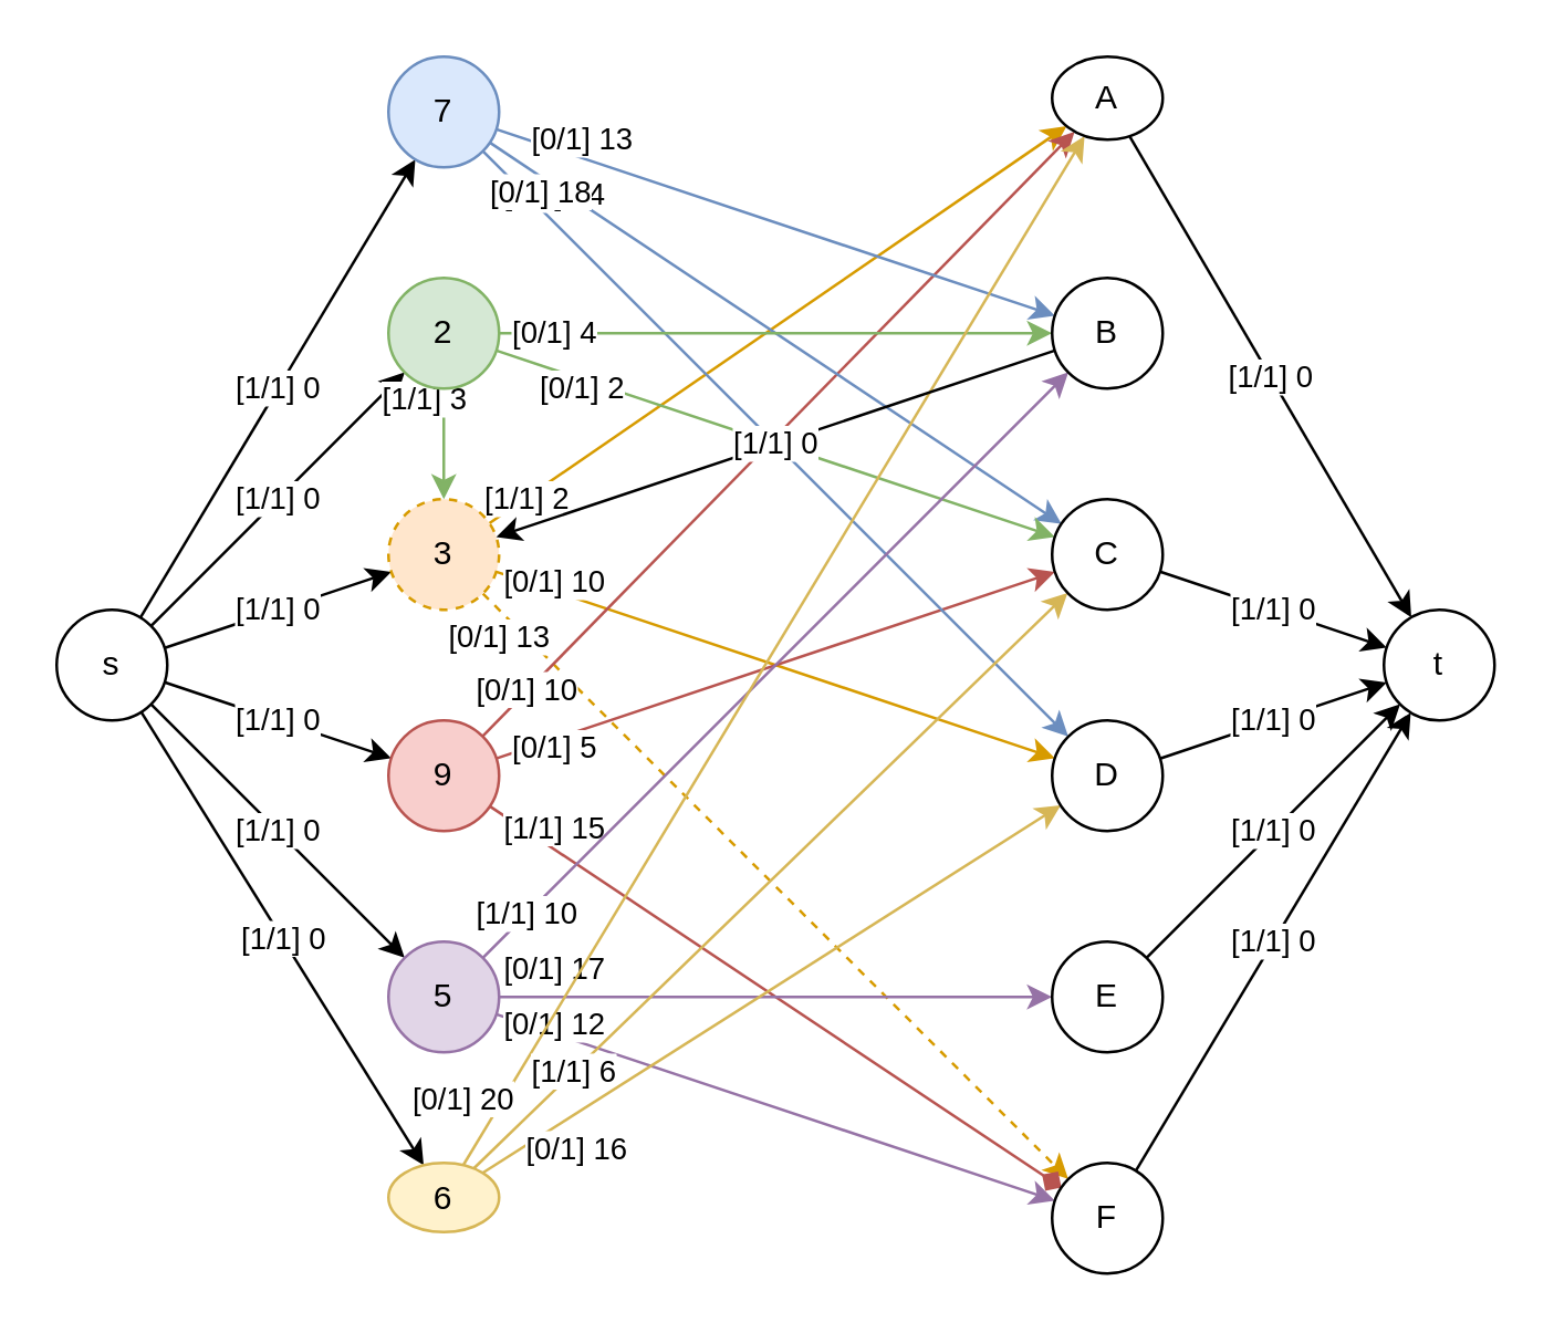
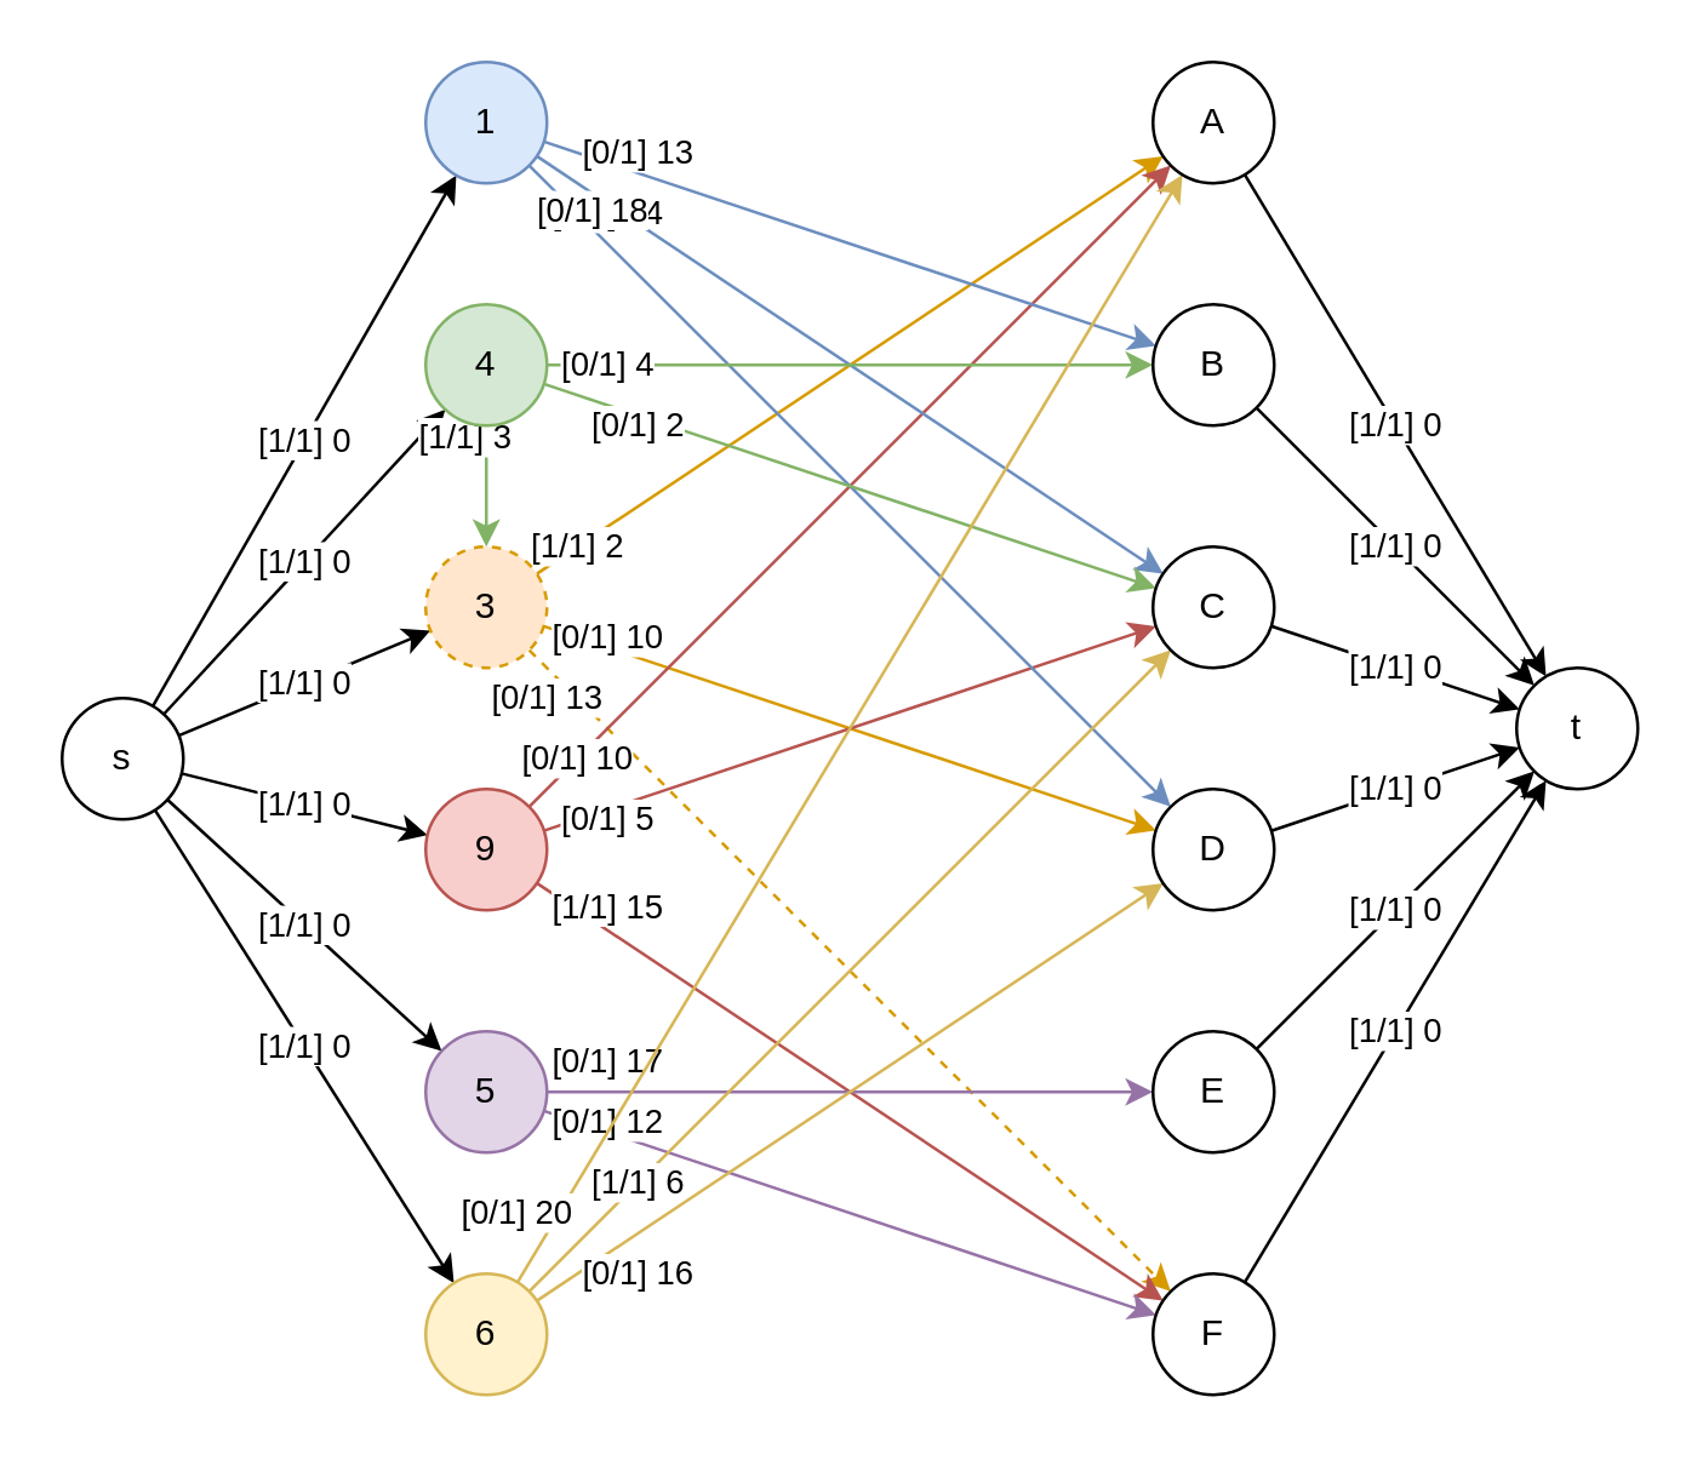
- <mxCell id="38" value="A" style="ellipse;whiteSpace=wrap;html=1;aspect=fixed;" parent="1" vertex="1"><mxGeometry x="380" y="20" width="40" height="30" as="geometry" /></mxCell>
+ <mxCell id="38" value="A" style="ellipse;whiteSpace=wrap;html=1;aspect=fixed;" parent="1" vertex="1"><mxGeometry x="380" y="20" width="40" height="40" as="geometry" /></mxCell>
- <mxCell id="20" value="7" style="ellipse;whiteSpace=wrap;html=1;aspect=fixed;fillColor=#dae8fc;strokeColor=#6c8ebf;" parent="1" vertex="1"><mxGeometry x="140" y="20" width="40" height="40" as="geometry" /></mxCell>
+ <mxCell id="20" value="1" style="ellipse;whiteSpace=wrap;html=1;aspect=fixed;fillColor=#dae8fc;strokeColor=#6c8ebf;" parent="1" vertex="1"><mxGeometry x="140" y="20" width="40" height="40" as="geometry" /></mxCell>
- <mxCell id="24" value="2" style="ellipse;whiteSpace=wrap;html=1;aspect=fixed;fillColor=#d5e8d4;strokeColor=#82b366;" parent="1" vertex="1"><mxGeometry x="140" y="100" width="40" height="40" as="geometry" /></mxCell>
+ <mxCell id="24" value="4" style="ellipse;whiteSpace=wrap;html=1;aspect=fixed;fillColor=#d5e8d4;strokeColor=#82b366;" parent="1" vertex="1"><mxGeometry x="140" y="100" width="40" height="40" as="geometry" /></mxCell>
- <mxCell id="39" value="[1/1] 0" style="rounded=0;orthogonalLoop=1;jettySize=auto;html=1;" parent="1" source="40" target="12" edge="1"><mxGeometry relative="1" as="geometry" /></mxCell>
+ <mxCell id="39" value="[1/1] 0" style="rounded=0;orthogonalLoop=1;jettySize=auto;html=1;" parent="1" source="40" target="45" edge="1"><mxGeometry relative="1" as="geometry" /></mxCell>
- <mxCell id="8" value="s" style="ellipse;whiteSpace=wrap;html=1;aspect=fixed;" parent="1" vertex="1"><mxGeometry x="20" y="220" width="40" height="40" as="geometry" /></mxCell>
+ <mxCell id="8" value="s" style="ellipse;whiteSpace=wrap;html=1;aspect=fixed;" parent="1" vertex="1"><mxGeometry x="20" y="230" width="40" height="40" as="geometry" /></mxCell>
- <mxCell id="25" value="[1/1] 10" style="rounded=0;orthogonalLoop=1;jettySize=auto;html=1;fillColor=#e1d5e7;strokeColor=#9673a6;" parent="1" source="28" target="40" edge="1"><mxGeometry x="-0.85" relative="1" as="geometry"><mxPoint as="offset" /></mxGeometry></mxCell>
- <mxCell id="15" value="[1/1] 15" style="rounded=0;orthogonalLoop=1;jettySize=auto;html=1;fillColor=#f8cecc;strokeColor=#b85450;endArrow=diamond;" parent="1" source="16" target="44" edge="1"><mxGeometry x="-0.804" y="6" relative="1" as="geometry"><mxPoint as="offset" /></mxGeometry></mxCell>
+ <mxCell id="15" value="[1/1] 15" style="rounded=0;orthogonalLoop=1;jettySize=auto;html=1;fillColor=#f8cecc;strokeColor=#b85450;" parent="1" source="16" target="44" edge="1"><mxGeometry x="-0.804" y="6" relative="1" as="geometry"><mxPoint as="offset" /></mxGeometry></mxCell>
- <mxCell id="32" value="6" style="ellipse;whiteSpace=wrap;html=1;aspect=fixed;fillColor=#fff2cc;strokeColor=#d6b656;" parent="1" vertex="1"><mxGeometry x="140" y="420" width="40" height="25" as="geometry" /></mxCell>
+ <mxCell id="32" value="6" style="ellipse;whiteSpace=wrap;html=1;aspect=fixed;fillColor=#fff2cc;strokeColor=#d6b656;" parent="1" vertex="1"><mxGeometry x="140" y="420" width="40" height="40" as="geometry" /></mxCell>
